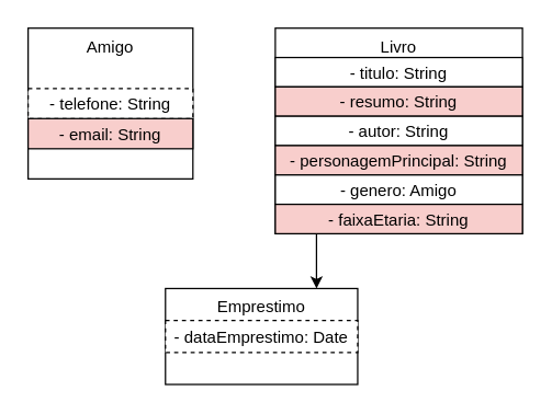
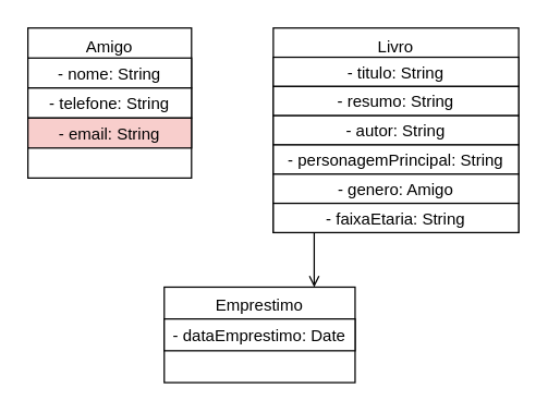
+ <mxCell id="3" value="- nome: String" vertex="1" parent="2"><mxGeometry y="22" width="120" height="22" as="geometry" /></mxCell>
- <mxCell id="8" value="- resumo: String" vertex="1" parent="6" style="fillColor=#f8cecc;"><mxGeometry y="42.857" width="180" height="21.429" as="geometry" /></mxCell>
+ <mxCell id="8" value="- resumo: String" vertex="1" parent="6"><mxGeometry y="42.857" width="180" height="21.429" as="geometry" /></mxCell>
- <mxCell id="4" value="- telefone: String" vertex="1" parent="2" style="dashed=1;"><mxGeometry y="44" width="120" height="22" as="geometry" /></mxCell>
+ <mxCell id="4" value="- telefone: String" vertex="1" parent="2"><mxGeometry y="44" width="120" height="22" as="geometry" /></mxCell>
- <mxCell id="10" value="- personagemPrincipal: String" vertex="1" parent="6" style="fillColor=#f8cecc;"><mxGeometry y="85.714" width="180" height="21.429" as="geometry" /></mxCell>
+ <mxCell id="10" value="- personagemPrincipal: String" vertex="1" parent="6"><mxGeometry y="85.714" width="180" height="21.429" as="geometry" /></mxCell>
- <mxCell id="12" value="- faixaEtaria: String" vertex="1" parent="6" style="fillColor=#f8cecc;"><mxGeometry y="128.571" width="180" height="21.429" as="geometry" /></mxCell>
+ <mxCell id="12" value="- faixaEtaria: String" vertex="1" parent="6"><mxGeometry y="128.571" width="180" height="21.429" as="geometry" /></mxCell>
- <mxCell id="15" style="edgeStyle=elbowEdgeStyle;" edge="1" parent="1" source="6" target="13"><mxGeometry relative="1" as="geometry" /></mxCell>
+ <mxCell id="15" style="edgeStyle=elbowEdgeStyle;endArrow=open;" edge="1" parent="1" source="6" target="13"><mxGeometry relative="1" as="geometry" /></mxCell>
- <mxCell id="14" value="- dataEmprestimo: Date" vertex="1" parent="13" style="dashed=1;"><mxGeometry y="23.333" width="140" height="23.333" as="geometry" /></mxCell>
+ <mxCell id="14" value="- dataEmprestimo: Date" vertex="1" parent="13"><mxGeometry y="23.333" width="140" height="23.333" as="geometry" /></mxCell>
